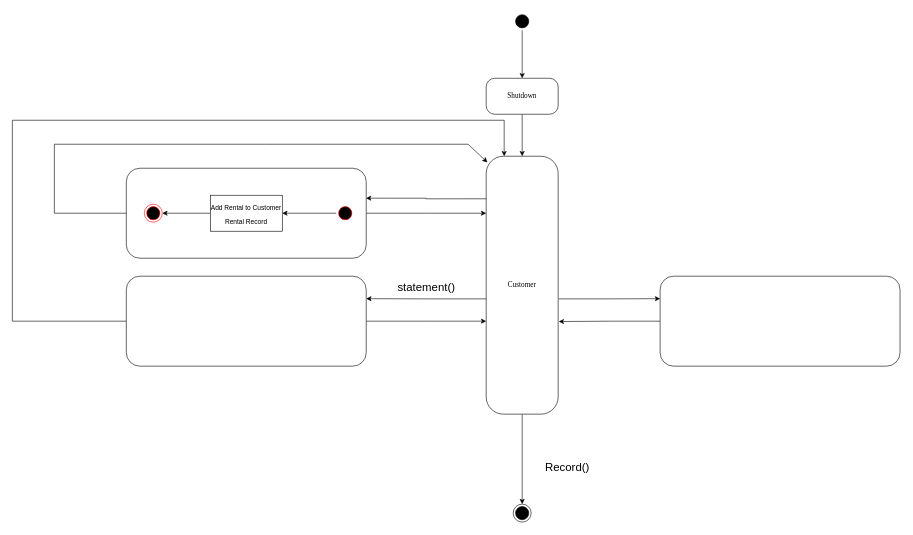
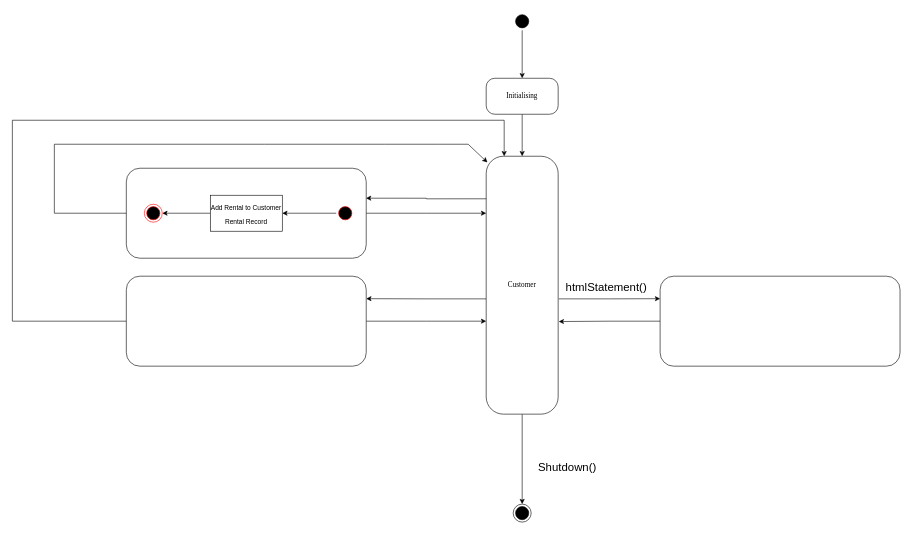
- <mxCell id="11" value="Shutdown" style="whiteSpace=wrap;html=1;fontFamily=Verdana;fillColor=#FFFFFF;strokeColor=#000000;fontColor=#000000;rounded=1;arcSize=24;shadow=0;comic=0;labelBackgroundColor=none;" vertex="1" parent="1"><mxGeometry x="810" y="130" width="120" height="60" as="geometry" /></mxCell>
+ <mxCell id="11" value="Initialising" style="whiteSpace=wrap;html=1;fontFamily=Verdana;fillColor=#FFFFFF;strokeColor=#000000;fontColor=#000000;rounded=1;arcSize=24;shadow=0;comic=0;labelBackgroundColor=none;" vertex="1" parent="1"><mxGeometry x="810" y="130" width="120" height="60" as="geometry" /></mxCell>
- <mxCell id="26" value="&lt;font style=&quot;font-size: 19px;&quot;&gt;statement()&lt;/font&gt;" style="text;html=1;align=center;verticalAlign=middle;resizable=0;points=[];autosize=1;strokeColor=none;fillColor=none;fontSize=11;" vertex="1" parent="1"><mxGeometry x="650" y="460" width="120" height="40" as="geometry" /></mxCell>
+ <mxCell id="27" value="htmlStatement()" style="text;html=1;align=center;verticalAlign=middle;resizable=0;points=[];autosize=1;strokeColor=none;fillColor=none;fontSize=19;" vertex="1" parent="1"><mxGeometry x="930" y="460" width="160" height="40" as="geometry" /></mxCell>
- <mxCell id="17" value="&lt;font style=&quot;font-size: 19px;&quot;&gt;&lt;font style=&quot;font-size: 19px;&quot;&gt;Record&lt;/font&gt;()&lt;/font&gt;" style="text;html=1;align=center;verticalAlign=middle;resizable=0;points=[];autosize=1;strokeColor=none;fillColor=none;" vertex="1" parent="1"><mxGeometry x="885" y="760" width="120" height="40" as="geometry" /></mxCell>
+ <mxCell id="17" value="&lt;font style=&quot;font-size: 19px;&quot;&gt;&lt;font style=&quot;font-size: 19px;&quot;&gt;Shutdown&lt;/font&gt;()&lt;/font&gt;" style="text;html=1;align=center;verticalAlign=middle;resizable=0;points=[];autosize=1;strokeColor=none;fillColor=none;" vertex="1" parent="1"><mxGeometry x="885" y="760" width="120" height="40" as="geometry" /></mxCell>
